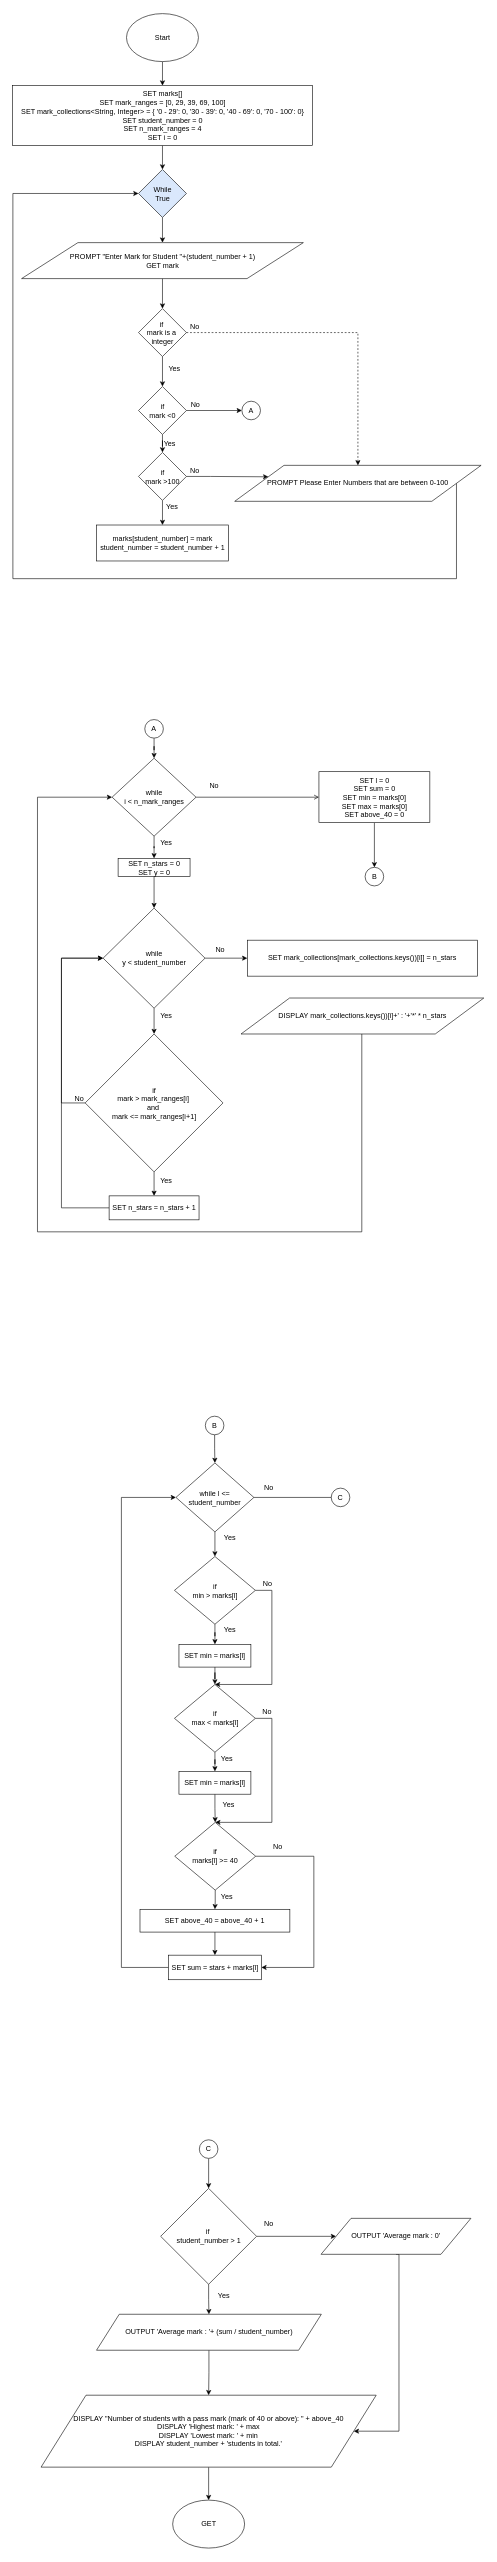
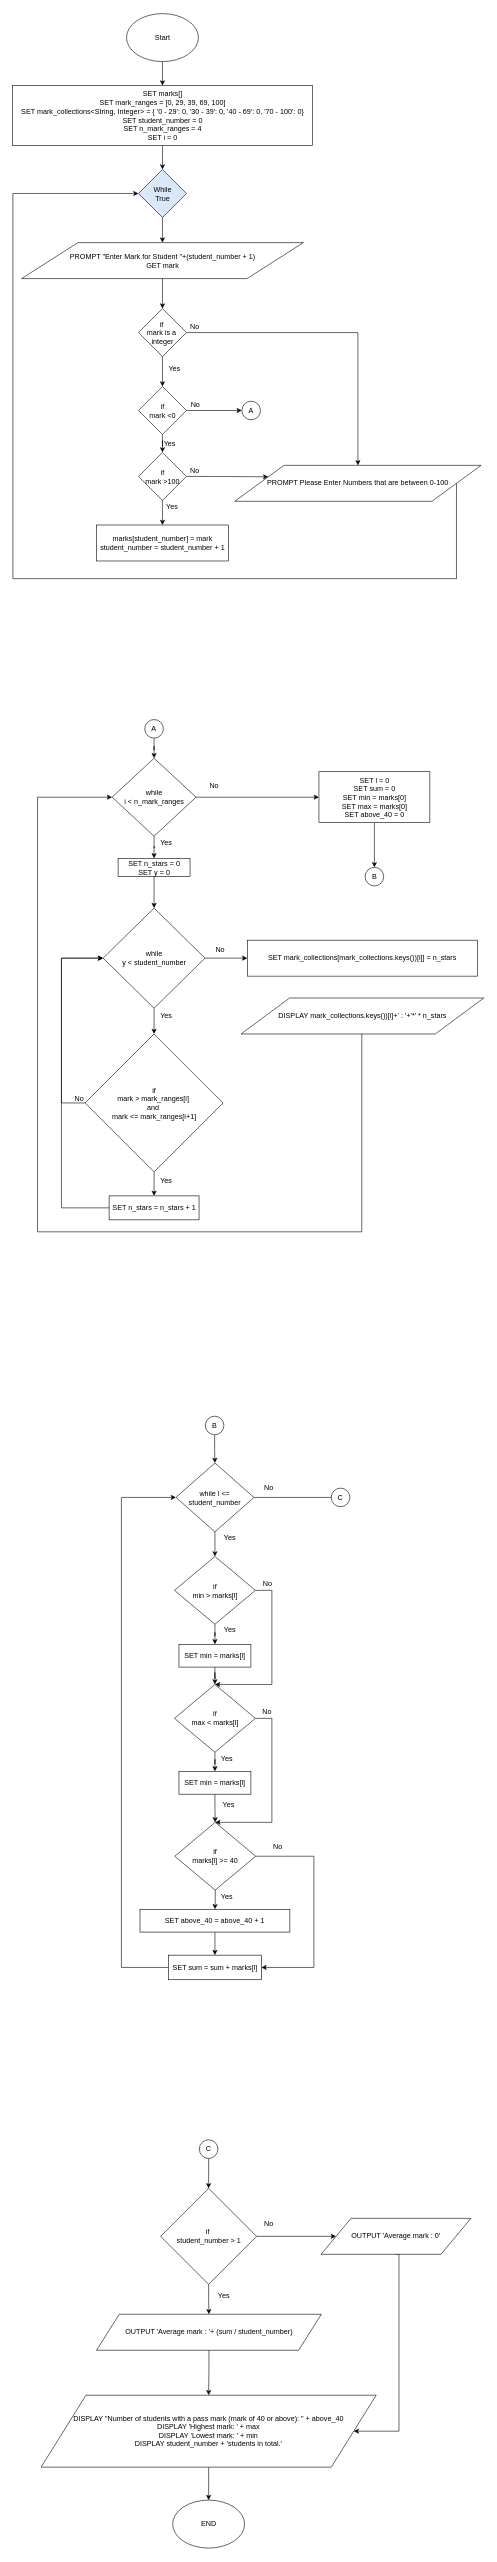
- <mxCell id="84" style="edgeStyle=orthogonalEdgeStyle;rounded=0;orthogonalLoop=1;jettySize=auto;html=1;exitX=1;exitY=0.5;exitDx=0;exitDy=0;dashed=1;" parent="1" source="86" target="17" edge="1"><mxGeometry relative="1" as="geometry" /></mxCell>
+ <mxCell id="84" style="edgeStyle=orthogonalEdgeStyle;rounded=0;orthogonalLoop=1;jettySize=auto;html=1;exitX=1;exitY=0.5;exitDx=0;exitDy=0;" parent="1" source="86" target="17" edge="1"><mxGeometry relative="1" as="geometry" /></mxCell>
- <mxCell id="20" style="edgeStyle=orthogonalEdgeStyle;rounded=0;orthogonalLoop=1;jettySize=auto;html=1;exitX=1;exitY=0.5;exitDx=0;exitDy=0;endArrow=open;" parent="1" source="21" target="45" edge="1"><mxGeometry relative="1" as="geometry" /></mxCell>
+ <mxCell id="20" style="edgeStyle=orthogonalEdgeStyle;rounded=0;orthogonalLoop=1;jettySize=auto;html=1;exitX=1;exitY=0.5;exitDx=0;exitDy=0;" parent="1" source="21" target="45" edge="1"><mxGeometry relative="1" as="geometry" /></mxCell>
- <mxCell id="63" value="SET sum = stars + marks[l]" style="rounded=0;whiteSpace=wrap;html=1;" parent="1" vertex="1"><mxGeometry x="280.5" y="3259" width="155" height="41" as="geometry" /></mxCell>
+ <mxCell id="63" value="SET sum = sum + marks[l]" style="rounded=0;whiteSpace=wrap;html=1;" parent="1" vertex="1"><mxGeometry x="280.5" y="3259" width="155" height="41" as="geometry" /></mxCell>
- <mxCell id="83" value="GET" style="ellipse;whiteSpace=wrap;html=1;" parent="1" vertex="1"><mxGeometry x="287.5" y="4168" width="120" height="80" as="geometry" /></mxCell>
+ <mxCell id="83" value="END" style="ellipse;whiteSpace=wrap;html=1;" parent="1" vertex="1"><mxGeometry x="287.5" y="4168" width="120" height="80" as="geometry" /></mxCell>
